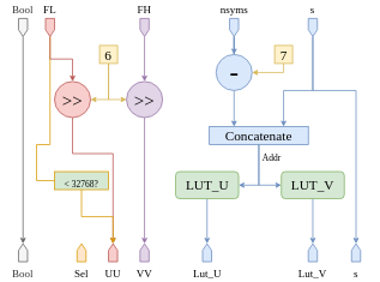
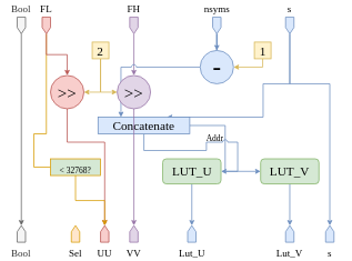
- <mxCell id="34" value="6" style="text;html=1;fillColor=#fff2cc;align=center;verticalAlign=middle;whiteSpace=wrap;rounded=0;fontFamily=Lucida Console;fontSize=15;strokeColor=#d6b656;" vertex="1" parent="1"><mxGeometry x="110" y="50" width="20" height="20" as="geometry" /></mxCell>
+ <mxCell id="34" value="2" style="text;html=1;fillColor=#fff2cc;align=center;verticalAlign=middle;whiteSpace=wrap;rounded=0;fontFamily=Lucida Console;fontSize=15;strokeColor=#d6b656;" vertex="1" parent="1"><mxGeometry x="110" y="50" width="20" height="20" as="geometry" /></mxCell>
- <mxCell id="23" value="7" style="text;html=1;fillColor=#fff2cc;align=center;verticalAlign=middle;whiteSpace=wrap;rounded=0;fontFamily=Lucida Console;fontSize=15;strokeColor=#d6b656;" vertex="1" parent="1"><mxGeometry x="304.5" y="50" width="20" height="20" as="geometry" /></mxCell>
+ <mxCell id="23" value="1" style="text;html=1;fillColor=#fff2cc;align=center;verticalAlign=middle;whiteSpace=wrap;rounded=0;fontFamily=Lucida Console;fontSize=15;strokeColor=#d6b656;" vertex="1" parent="1"><mxGeometry x="304.5" y="50" width="20" height="20" as="geometry" /></mxCell>
- <mxCell id="27" value="Concatenate" style="rounded=0;whiteSpace=wrap;html=1;fontFamily=Lucida Console;fontSize=15;strokeColor=#6c8ebf;fillColor=#dae8fc;" vertex="1" parent="1"><mxGeometry x="232" y="140" width="110" height="20" as="geometry" /></mxCell>
+ <mxCell id="27" value="Concatenate" style="rounded=0;whiteSpace=wrap;html=1;fontFamily=Lucida Console;fontSize=15;strokeColor=#6c8ebf;fillColor=#dae8fc;" vertex="1" parent="1"><mxGeometry x="117" y="140" width="110" height="20" as="geometry" /></mxCell>
